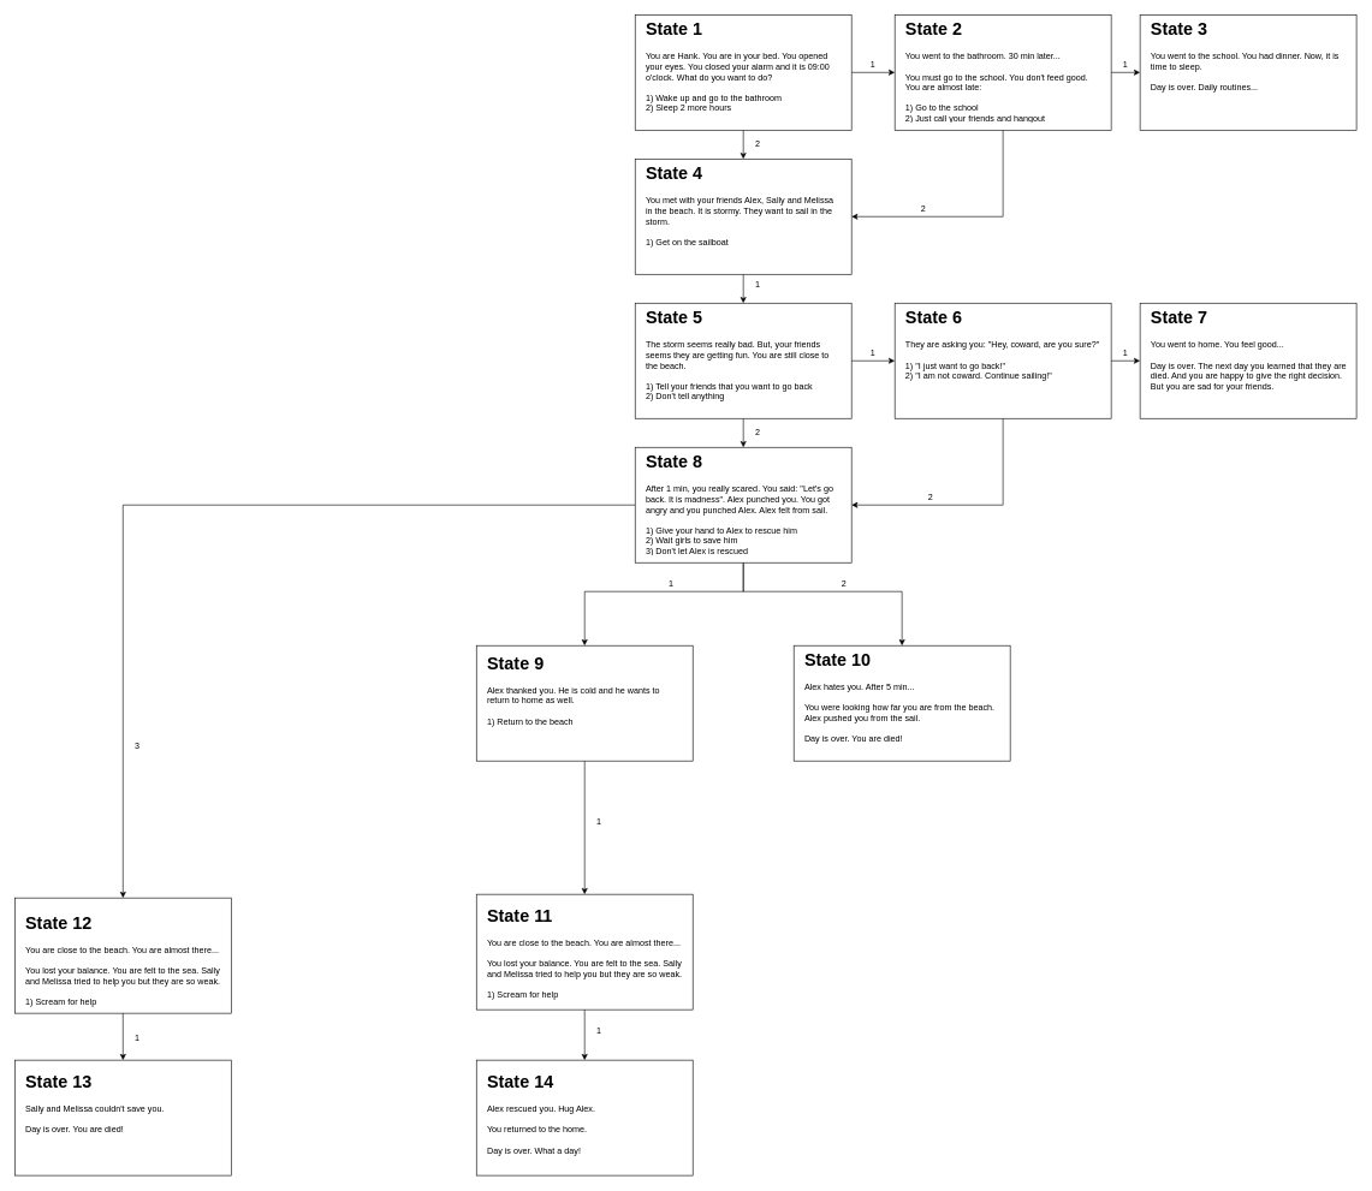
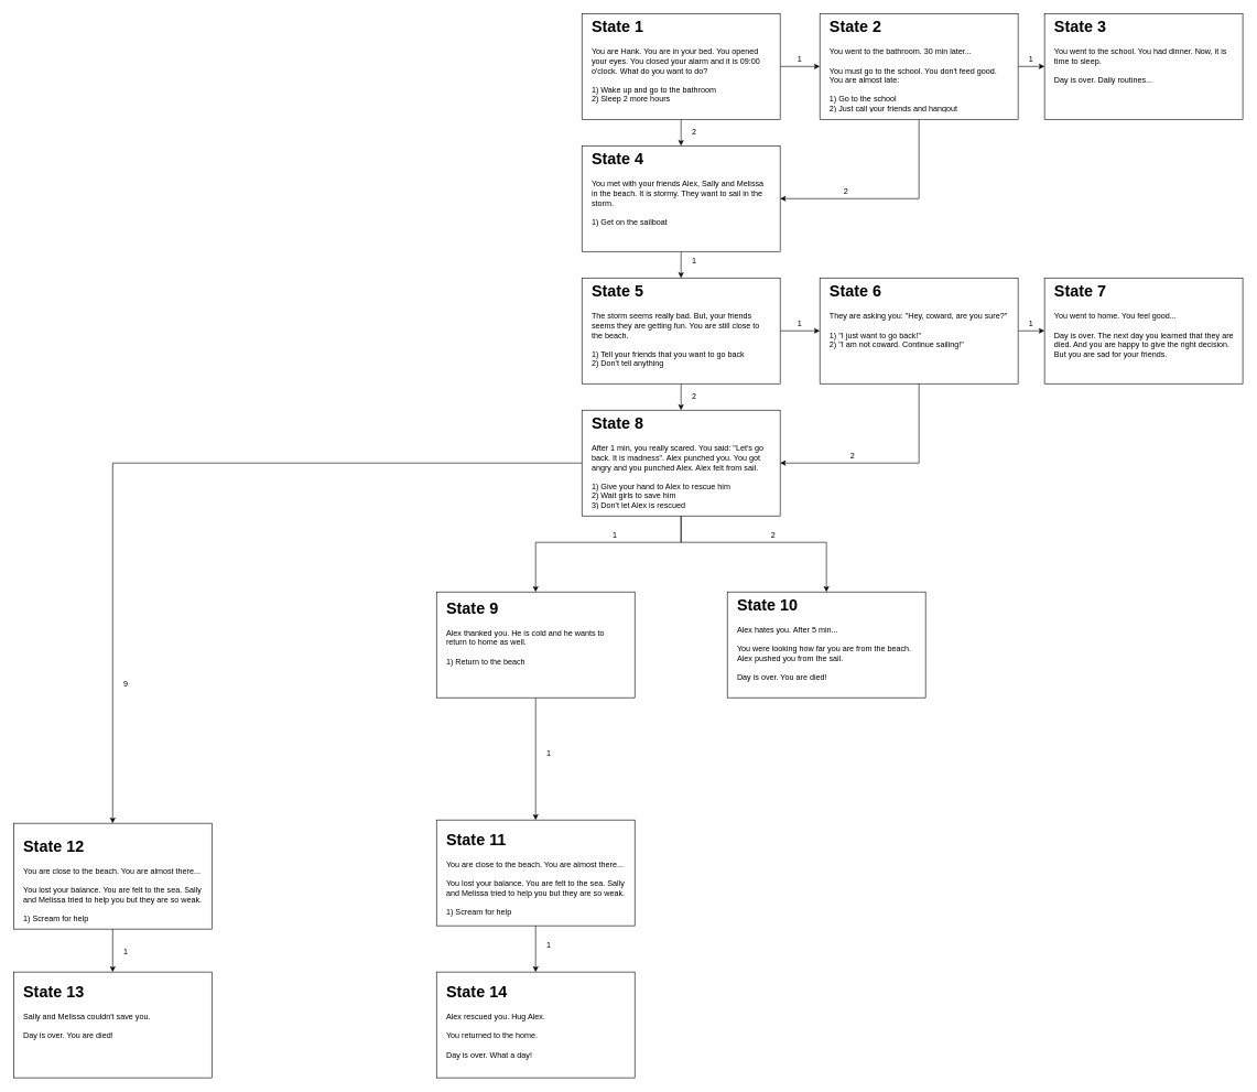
- <mxCell id="59" value="3" style="text;html=1;strokeColor=none;fillColor=none;align=center;verticalAlign=middle;whiteSpace=wrap;rounded=0;" vertex="1" parent="1"><mxGeometry x="170" y="1025" width="40" height="20" as="geometry" /></mxCell>
+ <mxCell id="59" value="9" style="text;html=1;strokeColor=none;fillColor=none;align=center;verticalAlign=middle;whiteSpace=wrap;rounded=0;" vertex="1" parent="1"><mxGeometry x="170" y="1025" width="40" height="20" as="geometry" /></mxCell>
